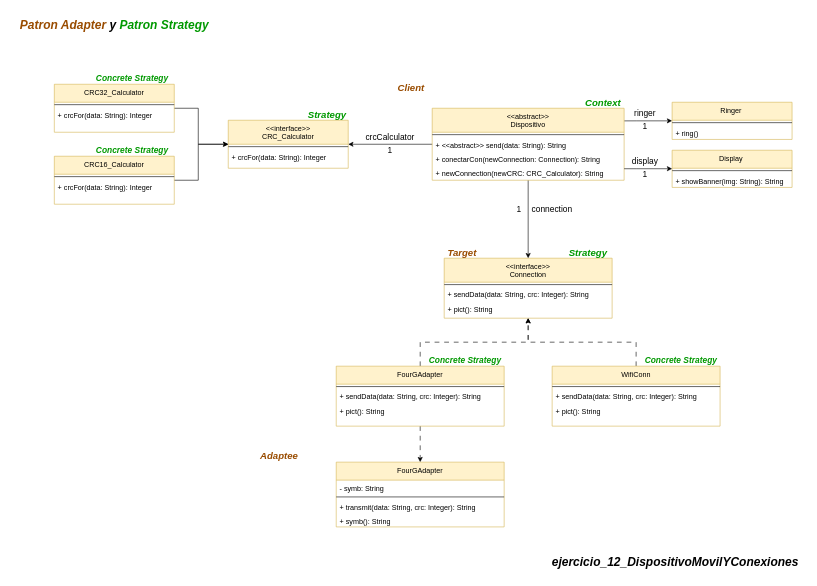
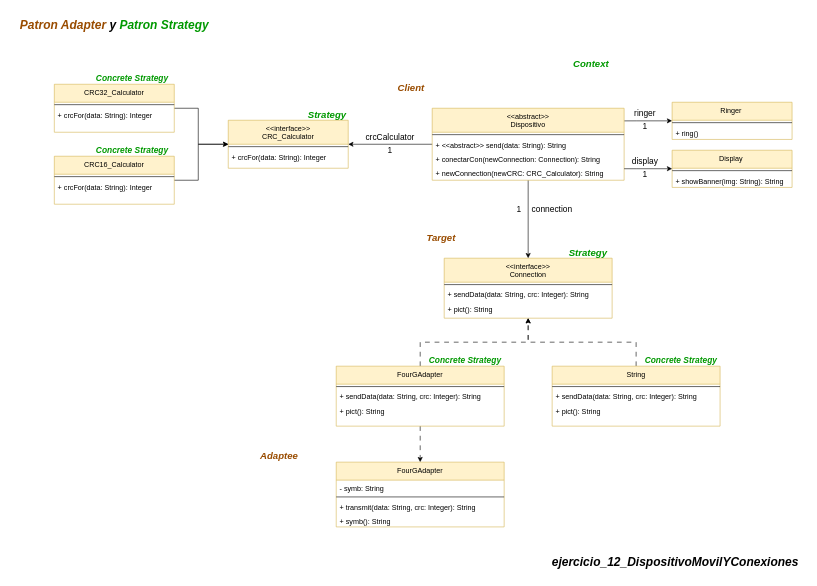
- <mxCell id="61" value="&lt;font color=&quot;#009900&quot; style=&quot;font-size: 16px;&quot;&gt;&lt;b style=&quot;font-size: 16px;&quot;&gt;&lt;i style=&quot;font-size: 16px;&quot;&gt;Context&lt;/i&gt;&lt;/b&gt;&lt;/font&gt;" style="text;html=1;align=center;verticalAlign=middle;whiteSpace=wrap;rounded=0;fontSize=16;" vertex="1" parent="1"><mxGeometry x="970" y="160" width="70" height="20" as="geometry" /></mxCell>
+ <mxCell id="61" value="&lt;font color=&quot;#009900&quot; style=&quot;font-size: 16px;&quot;&gt;&lt;b style=&quot;font-size: 16px;&quot;&gt;&lt;i style=&quot;font-size: 16px;&quot;&gt;Context&lt;/i&gt;&lt;/b&gt;&lt;/font&gt;" style="text;html=1;align=center;verticalAlign=middle;whiteSpace=wrap;rounded=0;fontSize=16;" vertex="1" parent="1"><mxGeometry x="950" y="95" width="70" height="20" as="geometry" /></mxCell>
- <mxCell id="59" value="&lt;font style=&quot;font-size: 16px;&quot;&gt;&lt;b style=&quot;font-size: 16px;&quot;&gt;&lt;i style=&quot;font-size: 16px;&quot;&gt;Target&lt;/i&gt;&lt;/b&gt;&lt;/font&gt;" style="text;html=1;align=center;verticalAlign=middle;whiteSpace=wrap;rounded=0;fontSize=16;fontColor=#994C00;" vertex="1" parent="1"><mxGeometry x="740" y="410" width="60" height="20" as="geometry" /></mxCell>
+ <mxCell id="59" value="&lt;font style=&quot;font-size: 16px;&quot;&gt;&lt;b style=&quot;font-size: 16px;&quot;&gt;&lt;i style=&quot;font-size: 16px;&quot;&gt;Target&lt;/i&gt;&lt;/b&gt;&lt;/font&gt;" style="text;html=1;align=center;verticalAlign=middle;whiteSpace=wrap;rounded=0;fontSize=16;fontColor=#994C00;" vertex="1" parent="1"><mxGeometry x="705" y="385" width="60" height="20" as="geometry" /></mxCell>
- <mxCell id="52" value="WifiConn" style="swimlane;fontStyle=0;align=center;verticalAlign=top;childLayout=stackLayout;horizontal=1;startSize=30;horizontalStack=0;resizeParent=1;resizeLast=0;collapsible=1;marginBottom=0;rounded=0;shadow=0;strokeWidth=1;fillColor=#fff2cc;strokeColor=#d6b656;" vertex="1" parent="1"><mxGeometry x="920" y="610" width="280" height="100" as="geometry"><mxRectangle x="110" y="-20" width="160" height="26" as="alternateBounds" /></mxGeometry></mxCell>
+ <mxCell id="52" value="String" style="swimlane;fontStyle=0;align=center;verticalAlign=top;childLayout=stackLayout;horizontal=1;startSize=30;horizontalStack=0;resizeParent=1;resizeLast=0;collapsible=1;marginBottom=0;rounded=0;shadow=0;strokeWidth=1;fillColor=#fff2cc;strokeColor=#d6b656;" vertex="1" parent="1"><mxGeometry x="920" y="610" width="280" height="100" as="geometry"><mxRectangle x="110" y="-20" width="160" height="26" as="alternateBounds" /></mxGeometry></mxCell>
